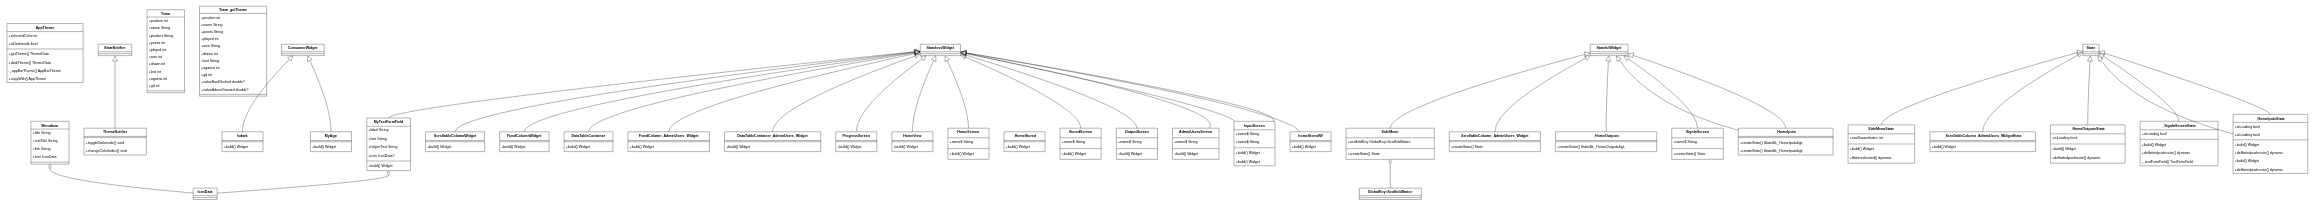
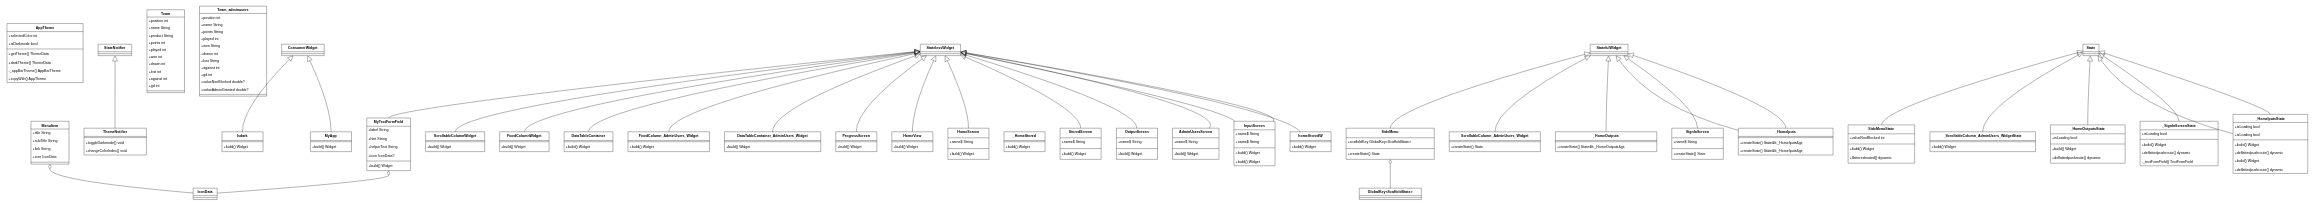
- <mxCell id="35" value="Team_getTheme" style="swimlane;fontStyle=1;align=center;verticalAlign=top;childLayout=stackLayout;horizontal=1;startSize=24.24;horizontalStack=0;resizeParent=1;resizeParentMax=0;resizeLast=0;collapsible=0;marginBottom=0;" vertex="1" parent="1"><mxGeometry x="662" y="20" width="224" height="300.24" as="geometry" /></mxCell>
+ <mxCell id="35" value="Team_adminusers" style="swimlane;fontStyle=1;align=center;verticalAlign=top;childLayout=stackLayout;horizontal=1;startSize=24.24;horizontalStack=0;resizeParent=1;resizeParentMax=0;resizeLast=0;collapsible=0;marginBottom=0;" vertex="1" parent="1"><mxGeometry x="662" y="20" width="224" height="300.24" as="geometry" /></mxCell>
- <mxCell id="152" value="+navDrawerIndex int" style="text;strokeColor=none;fillColor=none;align=left;verticalAlign=top;spacingLeft=4;spacingRight=4;overflow=hidden;rotatable=0;points=[[0,0.5],[1,0.5]];portConstraint=eastwest;" vertex="1" parent="151"><mxGeometry y="29.75" width="222" height="30" as="geometry" /></mxCell>
+ <mxCell id="152" value="+valueNonBlocked int" style="text;strokeColor=none;fillColor=none;align=left;verticalAlign=top;spacingLeft=4;spacingRight=4;overflow=hidden;rotatable=0;points=[[0,0.5],[1,0.5]];portConstraint=eastwest;" vertex="1" parent="151"><mxGeometry y="29.75" width="222" height="30" as="geometry" /></mxCell>
